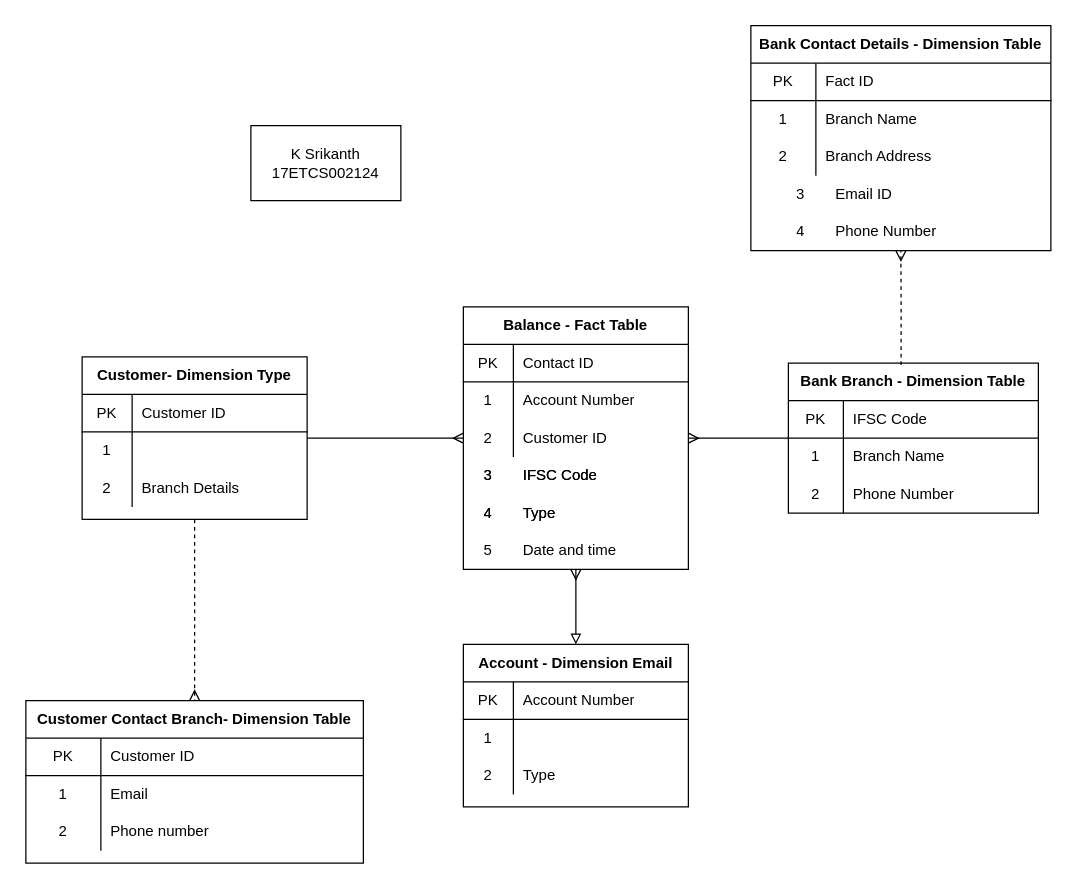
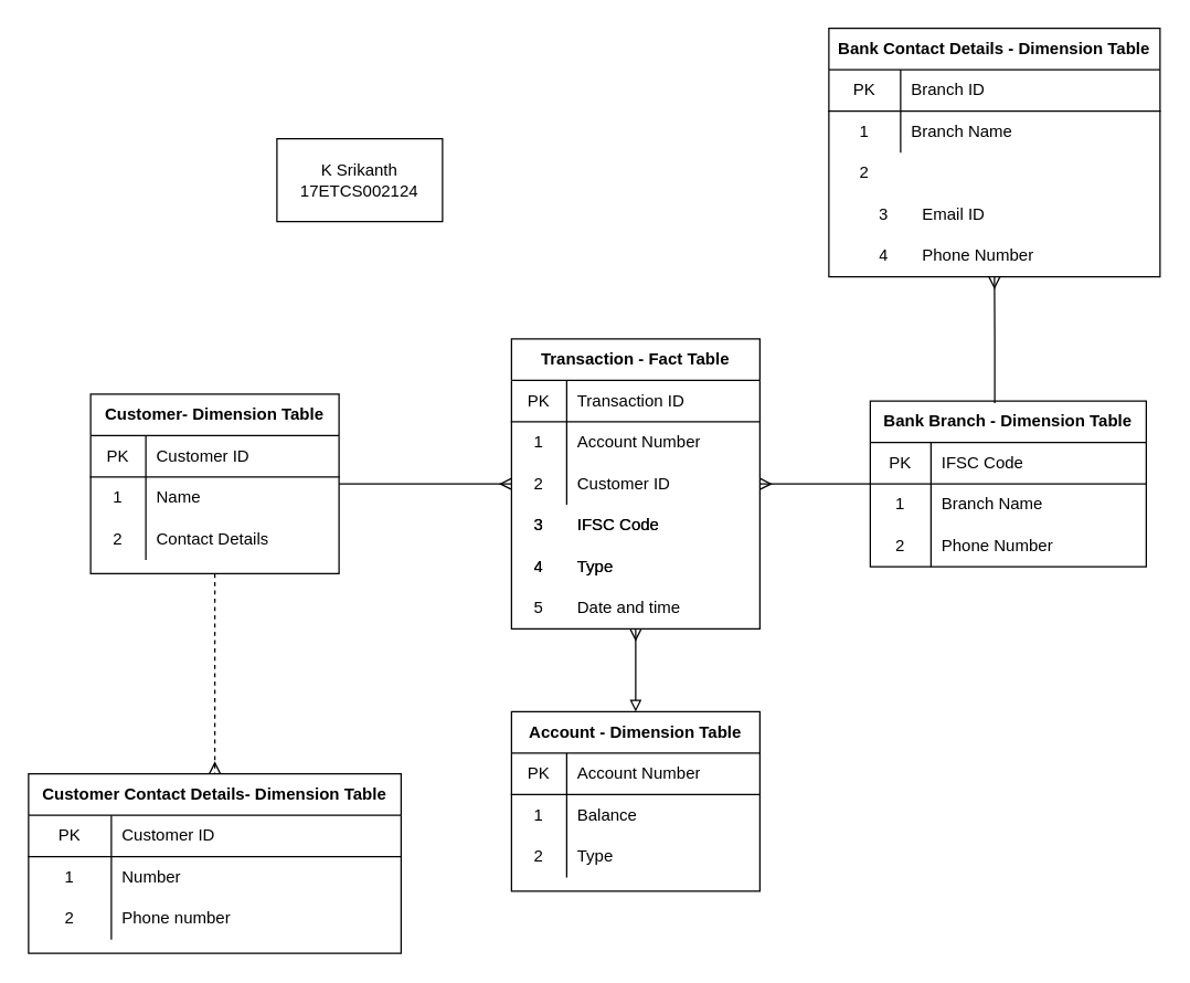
- <mxCell id="74" value="Fact ID" style="shape=partialRectangle;html=1;whiteSpace=wrap;connectable=0;fillColor=none;top=0;left=0;bottom=0;right=0;align=left;spacingLeft=6;overflow=hidden;" parent="72" vertex="1"><mxGeometry x="52" width="188" height="30" as="geometry" /></mxCell>
+ <mxCell id="74" value="Branch ID" style="shape=partialRectangle;html=1;whiteSpace=wrap;connectable=0;fillColor=none;top=0;left=0;bottom=0;right=0;align=left;spacingLeft=6;overflow=hidden;" parent="72" vertex="1"><mxGeometry x="52" width="188" height="30" as="geometry" /></mxCell>
- <mxCell id="80" value="Branch Address" style="shape=partialRectangle;html=1;whiteSpace=wrap;connectable=0;fillColor=none;top=0;left=0;bottom=0;right=0;align=left;spacingLeft=6;overflow=hidden;" parent="78" vertex="1"><mxGeometry x="52" width="188" height="30" as="geometry" /></mxCell>
- <mxCell id="60" style="edgeStyle=orthogonalEdgeStyle;rounded=0;orthogonalLoop=1;jettySize=auto;html=1;entryX=0.5;entryY=1;entryDx=0;entryDy=0;endArrow=ERmany;endFill=0;exitX=0.451;exitY=0.012;exitDx=0;exitDy=0;exitPerimeter=0;dashed=1;" parent="1" source="45" target="71" edge="1"><mxGeometry relative="1" as="geometry"><mxPoint x="720" y="285" as="sourcePoint" /></mxGeometry></mxCell>
+ <mxCell id="60" style="edgeStyle=orthogonalEdgeStyle;rounded=0;orthogonalLoop=1;jettySize=auto;html=1;entryX=0.5;entryY=1;entryDx=0;entryDy=0;endArrow=ERmany;endFill=0;exitX=0.451;exitY=0.012;exitDx=0;exitDy=0;exitPerimeter=0;" parent="1" source="45" target="71" edge="1"><mxGeometry relative="1" as="geometry"><mxPoint x="720" y="285" as="sourcePoint" /></mxGeometry></mxCell>
- <mxCell id="15" value="Balance - Fact Table" style="shape=table;html=1;whiteSpace=wrap;startSize=30;container=1;collapsible=0;childLayout=tableLayout;fixedRows=1;rowLines=0;fontStyle=1;align=center;" parent="1" vertex="1"><mxGeometry x="370" y="245" width="180" height="210" as="geometry" /></mxCell>
+ <mxCell id="15" value="Transaction - Fact Table" style="shape=table;html=1;whiteSpace=wrap;startSize=30;container=1;collapsible=0;childLayout=tableLayout;fixedRows=1;rowLines=0;fontStyle=1;align=center;" parent="1" vertex="1"><mxGeometry x="370" y="245" width="180" height="210" as="geometry" /></mxCell>
- <mxCell id="18" value="Contact ID" style="shape=partialRectangle;html=1;whiteSpace=wrap;connectable=0;fillColor=none;top=0;left=0;bottom=0;right=0;align=left;spacingLeft=6;overflow=hidden;" parent="16" vertex="1"><mxGeometry x="40" width="140" height="30" as="geometry" /></mxCell>
+ <mxCell id="18" value="Transaction ID" style="shape=partialRectangle;html=1;whiteSpace=wrap;connectable=0;fillColor=none;top=0;left=0;bottom=0;right=0;align=left;spacingLeft=6;overflow=hidden;" parent="16" vertex="1"><mxGeometry x="40" width="140" height="30" as="geometry" /></mxCell>
- <mxCell id="35" value="Customer- Dimension Type" style="shape=table;html=1;whiteSpace=wrap;startSize=30;container=1;collapsible=0;childLayout=tableLayout;fixedRows=1;rowLines=0;fontStyle=1;align=center;" parent="1" vertex="1"><mxGeometry x="65" y="285" width="180" height="130" as="geometry" /></mxCell>
+ <mxCell id="35" value="Customer- Dimension Table" style="shape=table;html=1;whiteSpace=wrap;startSize=30;container=1;collapsible=0;childLayout=tableLayout;fixedRows=1;rowLines=0;fontStyle=1;align=center;" parent="1" vertex="1"><mxGeometry x="65" y="285" width="180" height="130" as="geometry" /></mxCell>
+ <mxCell id="41" value="Name" style="shape=partialRectangle;html=1;whiteSpace=wrap;connectable=0;fillColor=none;top=0;left=0;bottom=0;right=0;align=left;spacingLeft=6;overflow=hidden;" parent="39" vertex="1"><mxGeometry x="40" width="140" height="30" as="geometry" /></mxCell>
- <mxCell id="44" value="Branch Details" style="shape=partialRectangle;html=1;whiteSpace=wrap;connectable=0;fillColor=none;top=0;left=0;bottom=0;right=0;align=left;spacingLeft=6;overflow=hidden;" parent="42" vertex="1"><mxGeometry x="40" width="140" height="30" as="geometry" /></mxCell>
+ <mxCell id="44" value="Contact Details" style="shape=partialRectangle;html=1;whiteSpace=wrap;connectable=0;fillColor=none;top=0;left=0;bottom=0;right=0;align=left;spacingLeft=6;overflow=hidden;" parent="42" vertex="1"><mxGeometry x="40" width="140" height="30" as="geometry" /></mxCell>
- <mxCell id="25" value="Account - Dimension Email" style="shape=table;html=1;whiteSpace=wrap;startSize=30;container=1;collapsible=0;childLayout=tableLayout;fixedRows=1;rowLines=0;fontStyle=1;align=center;" parent="1" vertex="1"><mxGeometry x="370" y="515" width="180" height="130" as="geometry" /></mxCell>
+ <mxCell id="25" value="Account - Dimension Table" style="shape=table;html=1;whiteSpace=wrap;startSize=30;container=1;collapsible=0;childLayout=tableLayout;fixedRows=1;rowLines=0;fontStyle=1;align=center;" parent="1" vertex="1"><mxGeometry x="370" y="515" width="180" height="130" as="geometry" /></mxCell>
- <mxCell id="61" value="Customer Contact Branch- Dimension Table" style="shape=table;html=1;whiteSpace=wrap;startSize=30;container=1;collapsible=0;childLayout=tableLayout;fixedRows=1;rowLines=0;fontStyle=1;align=center;" parent="1" vertex="1"><mxGeometry x="20" y="560" width="270" height="130" as="geometry" /></mxCell>
+ <mxCell id="61" value="Customer Contact Details- Dimension Table" style="shape=table;html=1;whiteSpace=wrap;startSize=30;container=1;collapsible=0;childLayout=tableLayout;fixedRows=1;rowLines=0;fontStyle=1;align=center;" parent="1" vertex="1"><mxGeometry x="20" y="560" width="270" height="130" as="geometry" /></mxCell>
+ <mxCell id="31" value="Balance" style="shape=partialRectangle;html=1;whiteSpace=wrap;connectable=0;fillColor=none;top=0;left=0;bottom=0;right=0;align=left;spacingLeft=6;overflow=hidden;" parent="29" vertex="1"><mxGeometry x="40" width="140" height="30" as="geometry" /></mxCell>
- <mxCell id="67" value="Email" style="shape=partialRectangle;html=1;whiteSpace=wrap;connectable=0;fillColor=none;top=0;left=0;bottom=0;right=0;align=left;spacingLeft=6;overflow=hidden;" parent="65" vertex="1"><mxGeometry x="60" width="210" height="30" as="geometry" /></mxCell>
+ <mxCell id="67" value="Number" style="shape=partialRectangle;html=1;whiteSpace=wrap;connectable=0;fillColor=none;top=0;left=0;bottom=0;right=0;align=left;spacingLeft=6;overflow=hidden;" parent="65" vertex="1"><mxGeometry x="60" width="210" height="30" as="geometry" /></mxCell>
